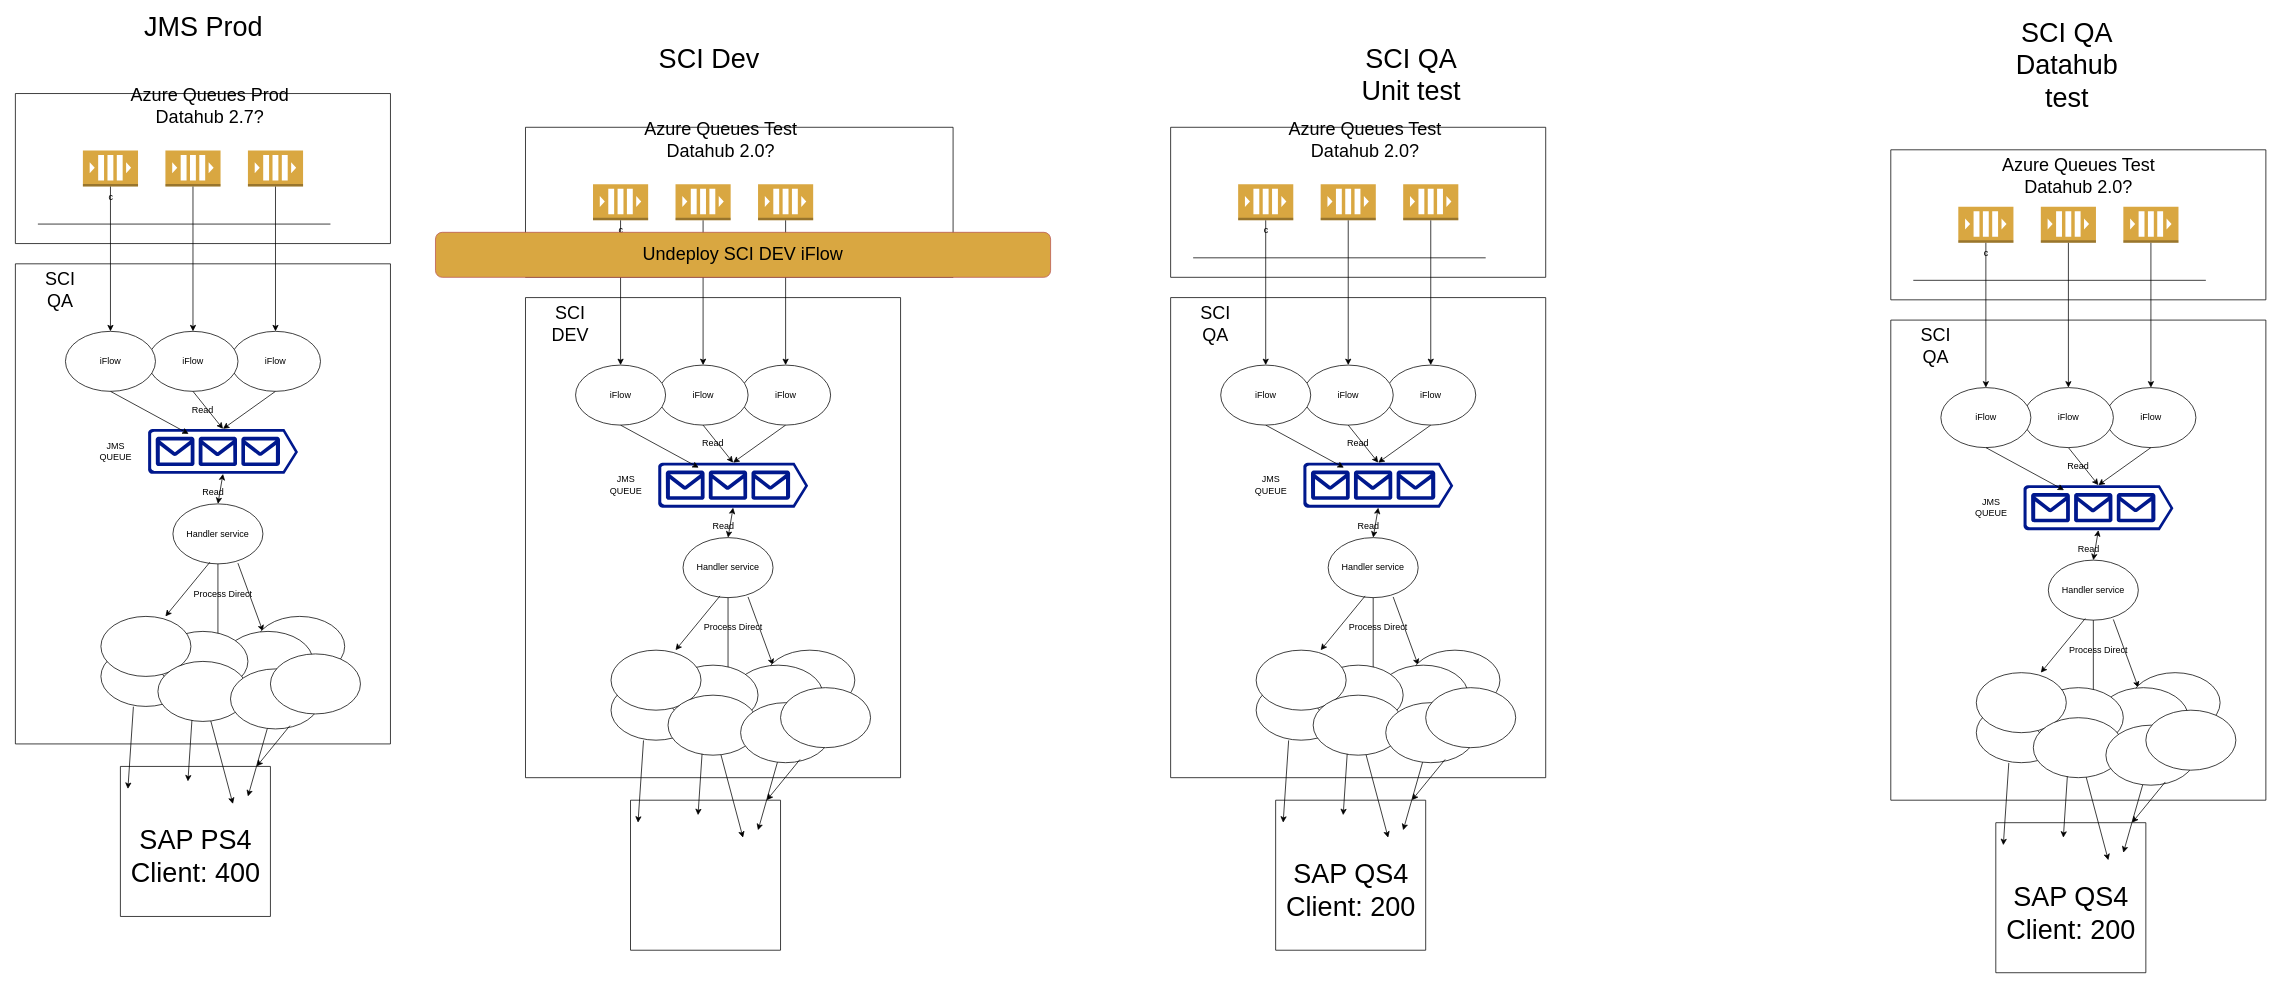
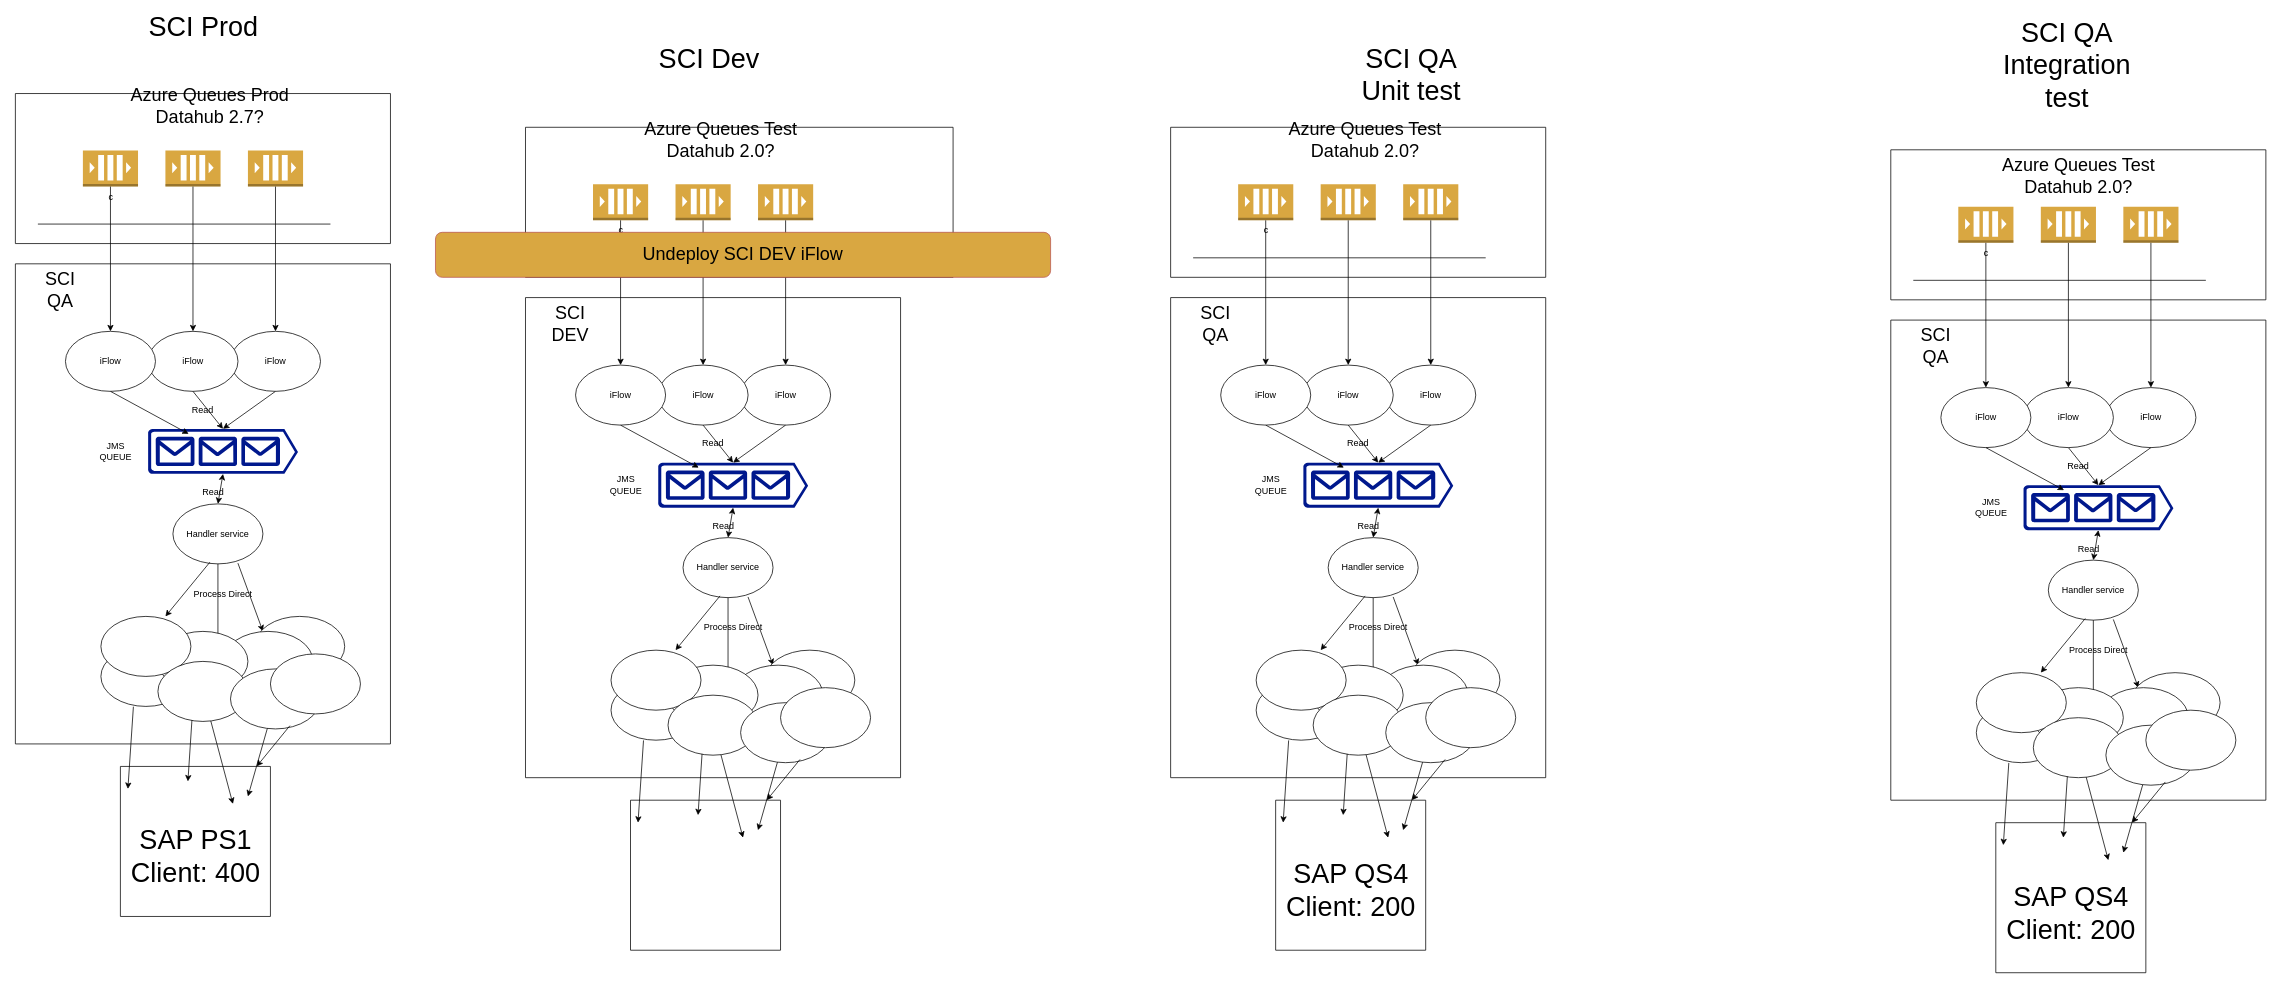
- <mxCell id="173" value="&lt;div&gt;&lt;span style=&quot;font-size: 36px;&quot;&gt;JMS Prod&lt;/span&gt;&lt;/div&gt;" style="text;html=1;align=center;verticalAlign=middle;whiteSpace=wrap;rounded=0;" vertex="1" parent="1"><mxGeometry x="175.75" y="20" width="190" height="30" as="geometry" /></mxCell>
+ <mxCell id="173" value="&lt;div&gt;&lt;span style=&quot;font-size: 36px;&quot;&gt;SCI Prod&lt;/span&gt;&lt;/div&gt;" style="text;html=1;align=center;verticalAlign=middle;whiteSpace=wrap;rounded=0;" vertex="1" parent="1"><mxGeometry x="175.75" y="20" width="190" height="30" as="geometry" /></mxCell>
- <mxCell id="128" value="&lt;div&gt;&lt;br&gt;&lt;/div&gt;&lt;span style=&quot;font-size: 36px;&quot;&gt;SCI QA&lt;br&gt;Datahub test&lt;/span&gt;" style="text;html=1;align=center;verticalAlign=middle;whiteSpace=wrap;rounded=0;" vertex="1" parent="1"><mxGeometry x="2660" y="34" width="190" height="90" as="geometry" /></mxCell>
+ <mxCell id="128" value="&lt;div&gt;&lt;br&gt;&lt;/div&gt;&lt;span style=&quot;font-size: 36px;&quot;&gt;SCI QA&lt;br&gt;Integration test&lt;/span&gt;" style="text;html=1;align=center;verticalAlign=middle;whiteSpace=wrap;rounded=0;" vertex="1" parent="1"><mxGeometry x="2660" y="34" width="190" height="90" as="geometry" /></mxCell>
- <mxCell id="170" value="&lt;font style=&quot;font-size: 36px;&quot;&gt;SAP PS4&lt;br&gt;Client: 400&lt;/font&gt;" style="text;html=1;align=center;verticalAlign=middle;resizable=0;points=[];autosize=1;strokeColor=none;fillColor=none;" vertex="1" parent="169"><mxGeometry y="70" width="200" height="100" as="geometry" /></mxCell>
+ <mxCell id="170" value="&lt;font style=&quot;font-size: 36px;&quot;&gt;SAP PS1&lt;br&gt;Client: 400&lt;/font&gt;" style="text;html=1;align=center;verticalAlign=middle;resizable=0;points=[];autosize=1;strokeColor=none;fillColor=none;" vertex="1" parent="169"><mxGeometry y="70" width="200" height="100" as="geometry" /></mxCell>
